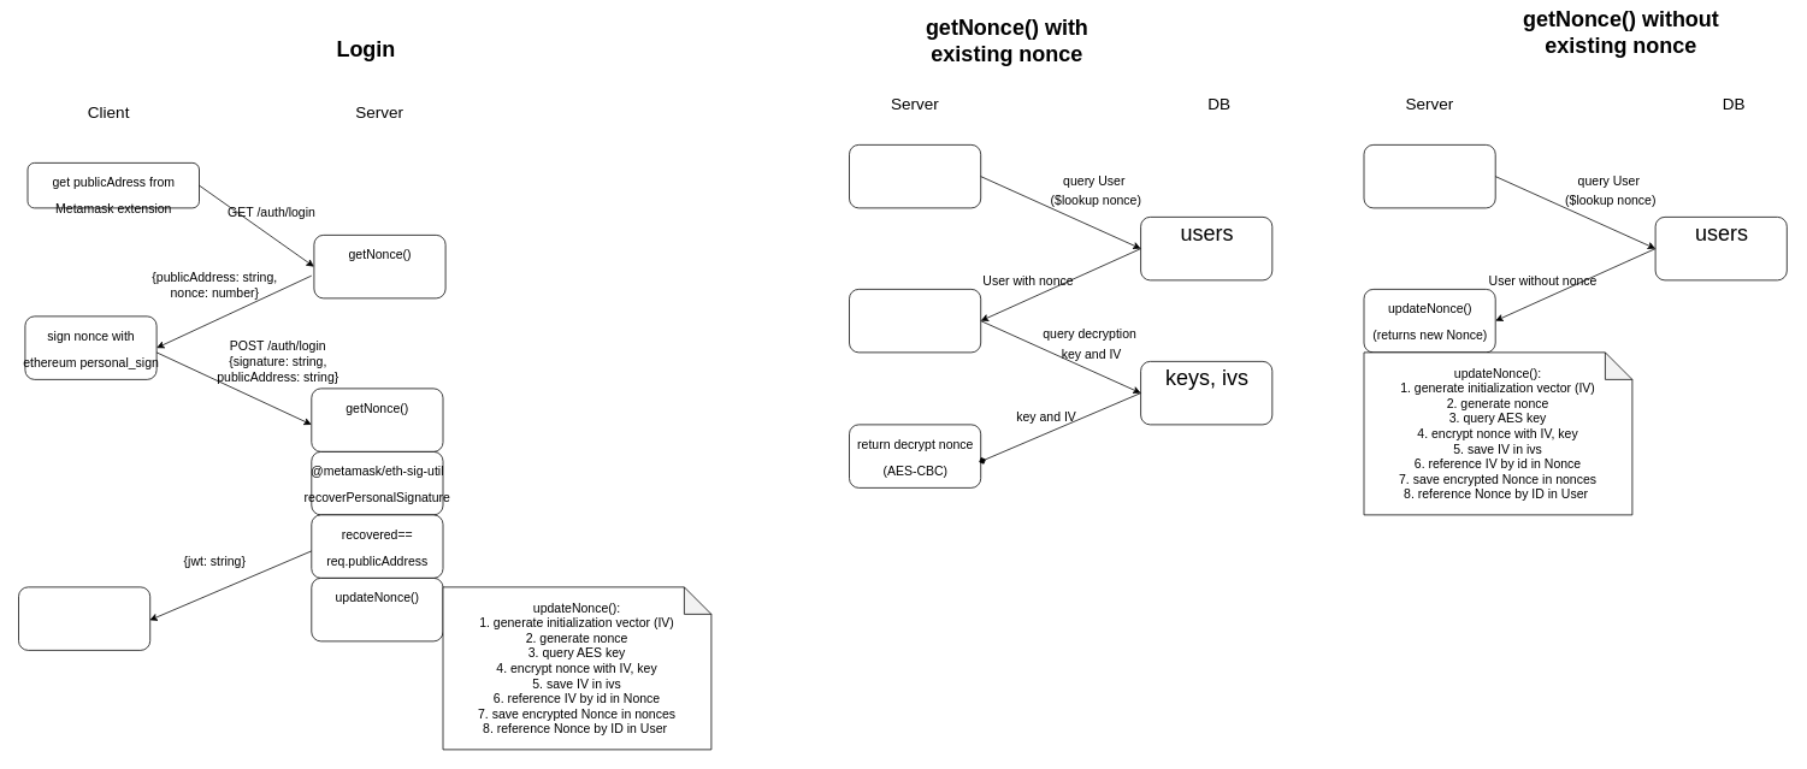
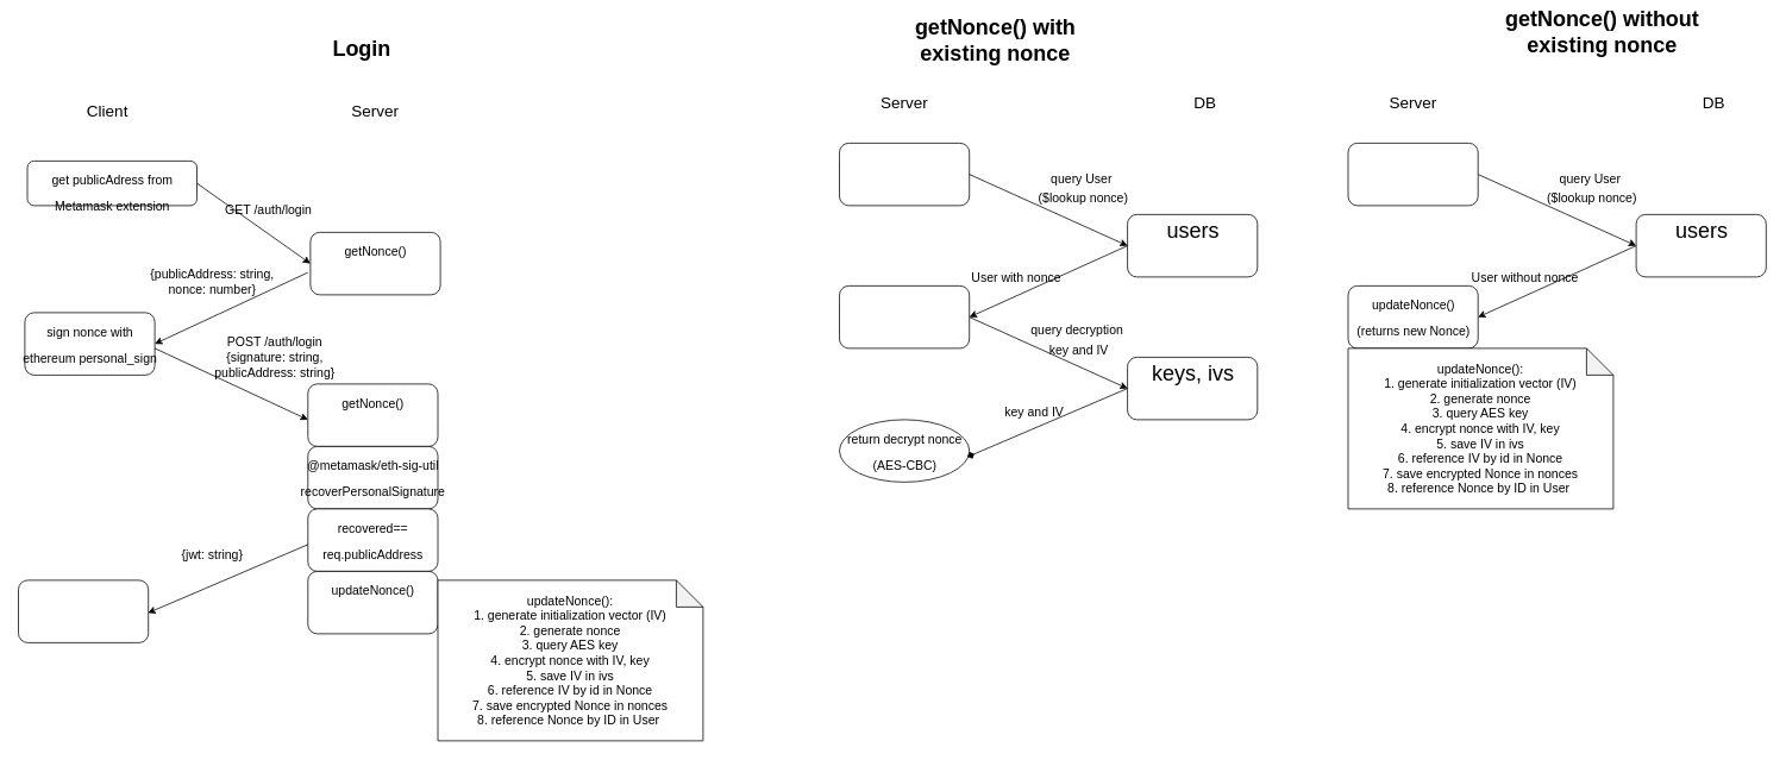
- <mxCell id="34" value="&lt;font style=&quot;font-size: 14px;&quot;&gt;return decrypt nonce&lt;br&gt;(AES-CBC)&lt;/font&gt;" style="rounded=1;html=1;fontSize=24;verticalAlign=top;spacing=0;" vertex="1" parent="1"><mxGeometry x="940" y="470" width="145.62" height="70" as="geometry" /></mxCell>
+ <mxCell id="34" value="&lt;font style=&quot;font-size: 14px;&quot;&gt;return decrypt nonce&lt;br&gt;(AES-CBC)&lt;/font&gt;" style="ellipse;html=1;fontSize=24;verticalAlign=top;spacing=0;" vertex="1" parent="1"><mxGeometry x="940" y="470" width="145.62" height="70" as="geometry" /></mxCell>
